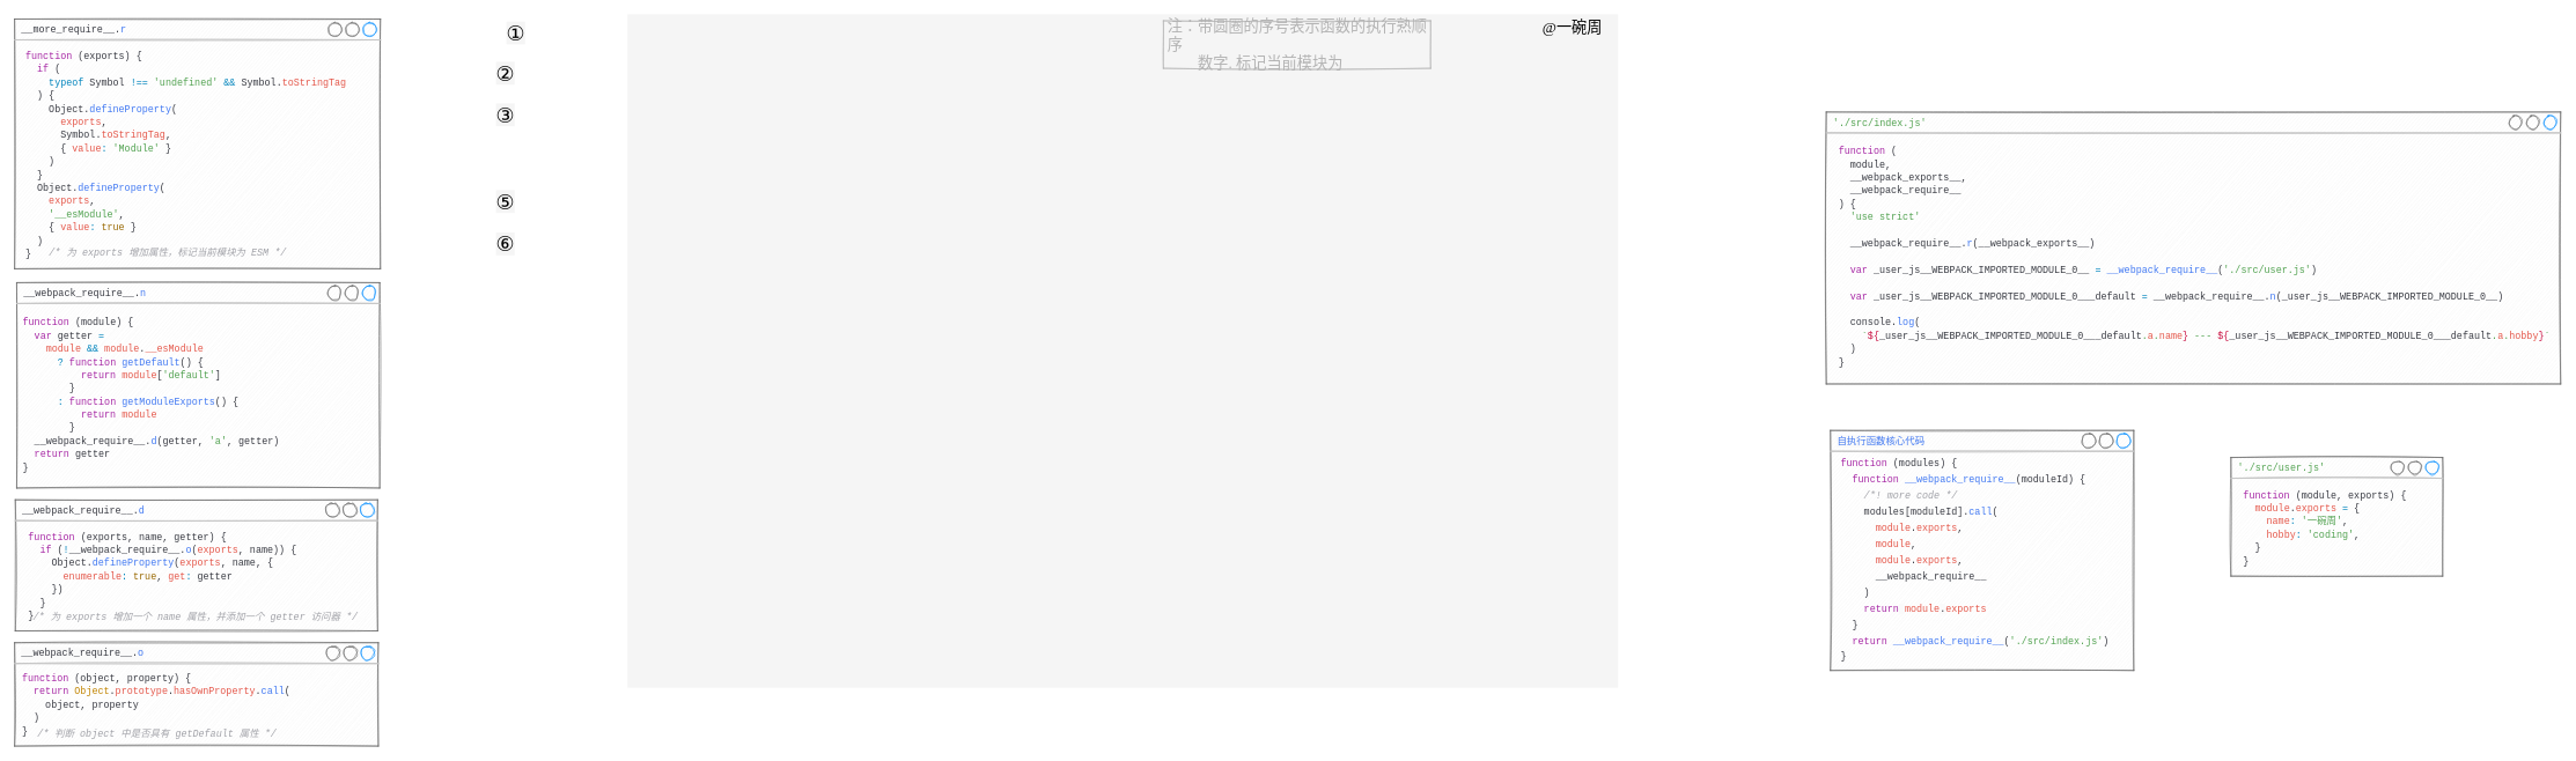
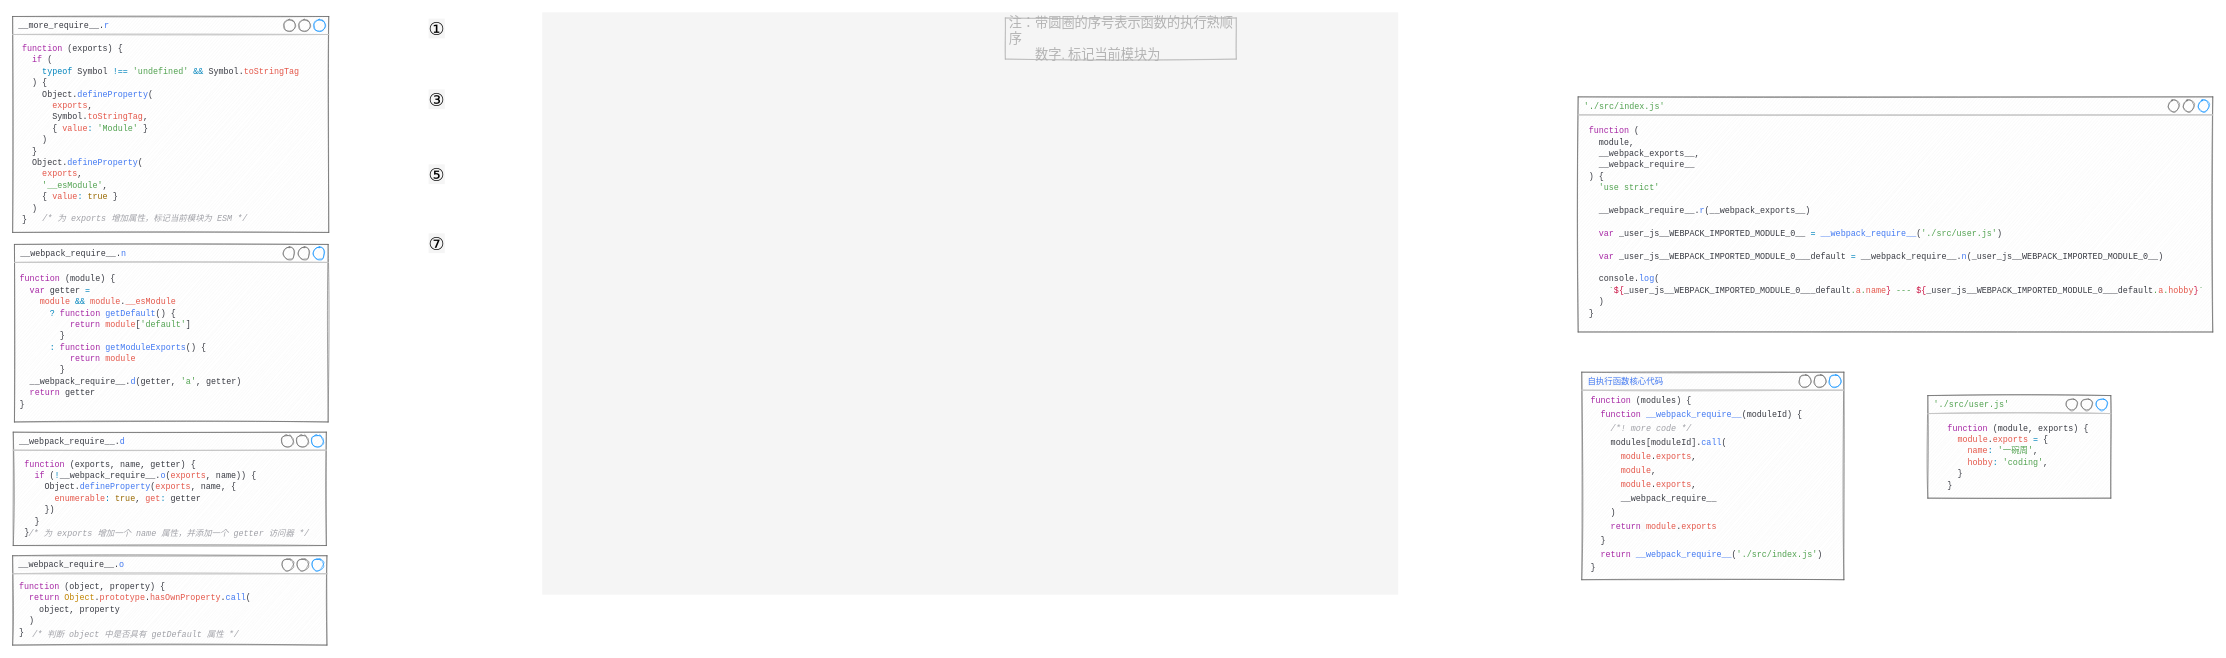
- <mxCell id="9" value="&lt;font style=&quot;font-size: 22px&quot; face=&quot;ZCOOL KuaiLe&quot;&gt;@一碗周&lt;/font&gt;" style="text;html=1;strokeColor=none;fillColor=none;align=center;verticalAlign=middle;whiteSpace=wrap;rounded=0;sketch=0;" vertex="1" parent="1"><mxGeometry x="2204" y="20" width="121" height="38" as="geometry" /></mxCell>
- <mxCell id="16" value="&lt;span style=&quot;color: rgb(0, 0, 0); font-family: &amp;quot;zcool kuaile&amp;quot;; font-size: 30px; font-style: normal; font-weight: 400; letter-spacing: normal; text-align: center; text-indent: 0px; text-transform: none; word-spacing: 0px; background-color: rgb(245, 245, 245); display: inline; float: none;&quot;&gt;①&lt;/span&gt;" style="text;whiteSpace=wrap;html=1;" vertex="1" parent="1"><mxGeometry x="727" y="23" width="50" height="35" as="geometry" /></mxCell>
+ <mxCell id="16" value="&lt;span style=&quot;color: rgb(0, 0, 0); font-family: &amp;quot;zcool kuaile&amp;quot;; font-size: 30px; font-style: normal; font-weight: 400; letter-spacing: normal; text-align: center; text-indent: 0px; text-transform: none; word-spacing: 0px; background-color: rgb(245, 245, 245); display: inline; float: none;&quot;&gt;①&lt;/span&gt;" style="text;whiteSpace=wrap;html=1;" vertex="1" parent="1"><mxGeometry x="712" y="23" width="50" height="35" as="geometry" /></mxCell>
- <mxCell id="22" value="&lt;span style=&quot;color: rgb(0, 0, 0); font-family: &amp;quot;zcool kuaile&amp;quot;; font-size: 30px; font-style: normal; font-weight: 400; letter-spacing: normal; text-align: center; text-indent: 0px; text-transform: none; word-spacing: 0px; background-color: rgb(245, 245, 245); display: inline; float: none;&quot;&gt;②&lt;/span&gt;" style="text;whiteSpace=wrap;html=1;" vertex="1" parent="1"><mxGeometry x="712" y="81" width="50" height="43" as="geometry" /></mxCell>
- <mxCell id="19" value="&lt;span style=&quot;color: rgb(0, 0, 0); font-family: &amp;quot;zcool kuaile&amp;quot;; font-size: 30px; font-style: normal; font-weight: 400; letter-spacing: normal; text-align: center; text-indent: 0px; text-transform: none; word-spacing: 0px; background-color: rgb(245, 245, 245); display: inline; float: none;&quot;&gt;⑥&lt;/span&gt;" style="text;whiteSpace=wrap;html=1;" vertex="1" parent="1"><mxGeometry x="712" y="327" width="50" height="47" as="geometry" /></mxCell>
+ <mxCell id="20" value="&lt;span style=&quot;color: rgb(0, 0, 0); font-family: &amp;quot;zcool kuaile&amp;quot;; font-size: 30px; font-style: normal; font-weight: 400; letter-spacing: normal; text-align: center; text-indent: 0px; text-transform: none; word-spacing: 0px; background-color: rgb(245, 245, 245); display: inline; float: none;&quot;&gt;⑦&lt;/span&gt;" style="text;whiteSpace=wrap;html=1;" vertex="1" parent="1"><mxGeometry x="712" y="381" width="50" height="63" as="geometry" /></mxCell>
- <mxCell id="8" value="&lt;div style=&quot;color: rgb(56 , 58 , 66) ; font-family: &amp;#34;fira code&amp;#34; , &amp;#34;consolas&amp;#34; , &amp;#34;courier new&amp;#34; , monospace ; font-weight: normal ; font-size: 14px ; line-height: 19px&quot;&gt;&lt;div style=&quot;font-family: &amp;#34;fira code&amp;#34; , &amp;#34;consolas&amp;#34; , &amp;#34;courier new&amp;#34; , monospace ; line-height: 19px&quot;&gt;&lt;div style=&quot;font-family: &amp;#34;fira code&amp;#34; , &amp;#34;consolas&amp;#34; , &amp;#34;courier new&amp;#34; , monospace ; line-height: 170%&quot;&gt;&lt;div style=&quot;font-family: &amp;#34;fira code&amp;#34; , &amp;#34;consolas&amp;#34; , &amp;#34;courier new&amp;#34; , monospace ; line-height: 160%&quot;&gt;&lt;div style=&quot;font-family: &amp;#34;fira code&amp;#34; , &amp;#34;consolas&amp;#34; , &amp;#34;courier new&amp;#34; , monospace ; line-height: 19px&quot;&gt;&lt;div&gt;&lt;span style=&quot;color: rgb(166 , 38 , 164)&quot;&gt;function&lt;/span&gt; (module, exports) {&lt;/div&gt;&lt;div&gt;&amp;nbsp; &lt;span style=&quot;color: #e45649&quot;&gt;module&lt;/span&gt;.&lt;span style=&quot;color: #e45649&quot;&gt;exports&lt;/span&gt; &lt;span style=&quot;color: #0184bc&quot;&gt;=&lt;/span&gt; {&lt;/div&gt;&lt;div&gt;&amp;nbsp; &amp;nbsp; &lt;span style=&quot;color: #e45649&quot;&gt;name&lt;/span&gt;&lt;span style=&quot;color: #0184bc&quot;&gt;:&lt;/span&gt; &lt;span style=&quot;color: #50a14f&quot;&gt;'一碗周'&lt;/span&gt;,&lt;/div&gt;&lt;div&gt;&amp;nbsp; &amp;nbsp; &lt;span style=&quot;color: #e45649&quot;&gt;hobby&lt;/span&gt;&lt;span style=&quot;color: #0184bc&quot;&gt;:&lt;/span&gt; &lt;span style=&quot;color: #50a14f&quot;&gt;'coding'&lt;/span&gt;,&lt;/div&gt;&lt;div&gt;&amp;nbsp; }&lt;/div&gt;&lt;div&gt;}&lt;/div&gt;&lt;/div&gt;&lt;/div&gt;&lt;/div&gt;&lt;/div&gt;&lt;/div&gt;" style="text;whiteSpace=wrap;html=1;container=0;" vertex="1" parent="1"><mxGeometry x="3229" y="698" width="255" height="129" as="geometry" /></mxCell>
+ <mxCell id="8" value="&lt;div style=&quot;color: rgb(56 , 58 , 66) ; font-family: &amp;#34;fira code&amp;#34; , &amp;#34;consolas&amp;#34; , &amp;#34;courier new&amp;#34; , monospace ; font-weight: normal ; font-size: 14px ; line-height: 19px&quot;&gt;&lt;div style=&quot;font-family: &amp;#34;fira code&amp;#34; , &amp;#34;consolas&amp;#34; , &amp;#34;courier new&amp;#34; , monospace ; line-height: 19px&quot;&gt;&lt;div style=&quot;font-family: &amp;#34;fira code&amp;#34; , &amp;#34;consolas&amp;#34; , &amp;#34;courier new&amp;#34; , monospace ; line-height: 170%&quot;&gt;&lt;div style=&quot;font-family: &amp;#34;fira code&amp;#34; , &amp;#34;consolas&amp;#34; , &amp;#34;courier new&amp;#34; , monospace ; line-height: 160%&quot;&gt;&lt;div style=&quot;font-family: &amp;#34;fira code&amp;#34; , &amp;#34;consolas&amp;#34; , &amp;#34;courier new&amp;#34; , monospace ; line-height: 19px&quot;&gt;&lt;div&gt;&lt;span style=&quot;color: rgb(166 , 38 , 164)&quot;&gt;function&lt;/span&gt; (module, exports) {&lt;/div&gt;&lt;div&gt;&amp;nbsp; &lt;span style=&quot;color: #e45649&quot;&gt;module&lt;/span&gt;.&lt;span style=&quot;color: #e45649&quot;&gt;exports&lt;/span&gt; &lt;span style=&quot;color: #0184bc&quot;&gt;=&lt;/span&gt; {&lt;/div&gt;&lt;div&gt;&amp;nbsp; &amp;nbsp; &lt;span style=&quot;color: #e45649&quot;&gt;name&lt;/span&gt;&lt;span style=&quot;color: #0184bc&quot;&gt;:&lt;/span&gt; &lt;span style=&quot;color: #50a14f&quot;&gt;'一碗周'&lt;/span&gt;,&lt;/div&gt;&lt;div&gt;&amp;nbsp; &amp;nbsp; &lt;span style=&quot;color: #e45649&quot;&gt;hobby&lt;/span&gt;&lt;span style=&quot;color: #0184bc&quot;&gt;:&lt;/span&gt; &lt;span style=&quot;color: #50a14f&quot;&gt;'coding'&lt;/span&gt;,&lt;/div&gt;&lt;div&gt;&amp;nbsp; }&lt;/div&gt;&lt;div&gt;}&lt;/div&gt;&lt;/div&gt;&lt;/div&gt;&lt;/div&gt;&lt;/div&gt;&lt;/div&gt;" style="text;whiteSpace=wrap;html=1;container=0;" vertex="1" parent="1"><mxGeometry x="3244" y="698" width="255" height="129" as="geometry" /></mxCell>
